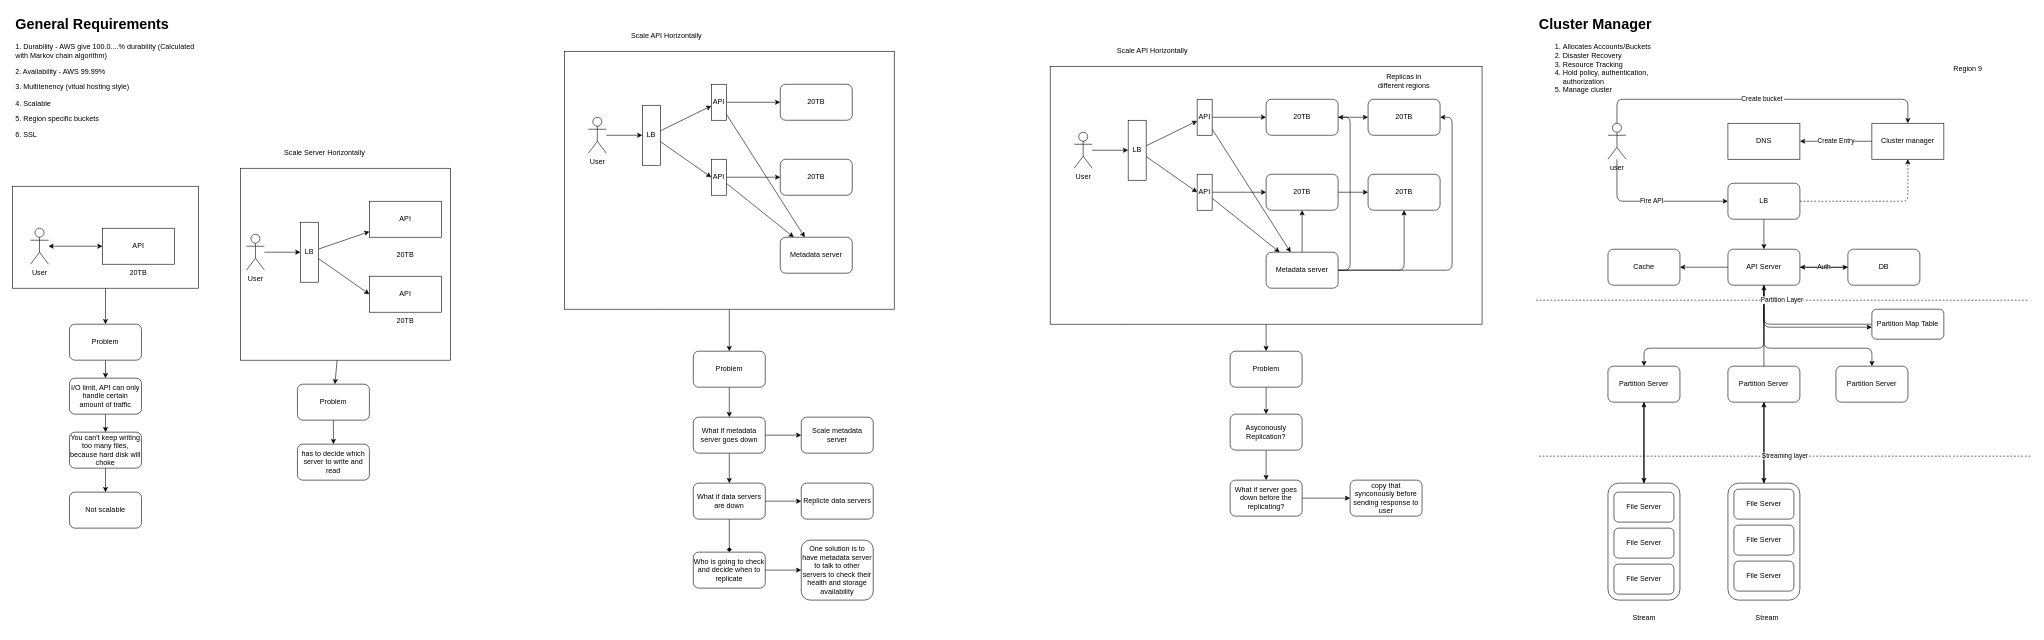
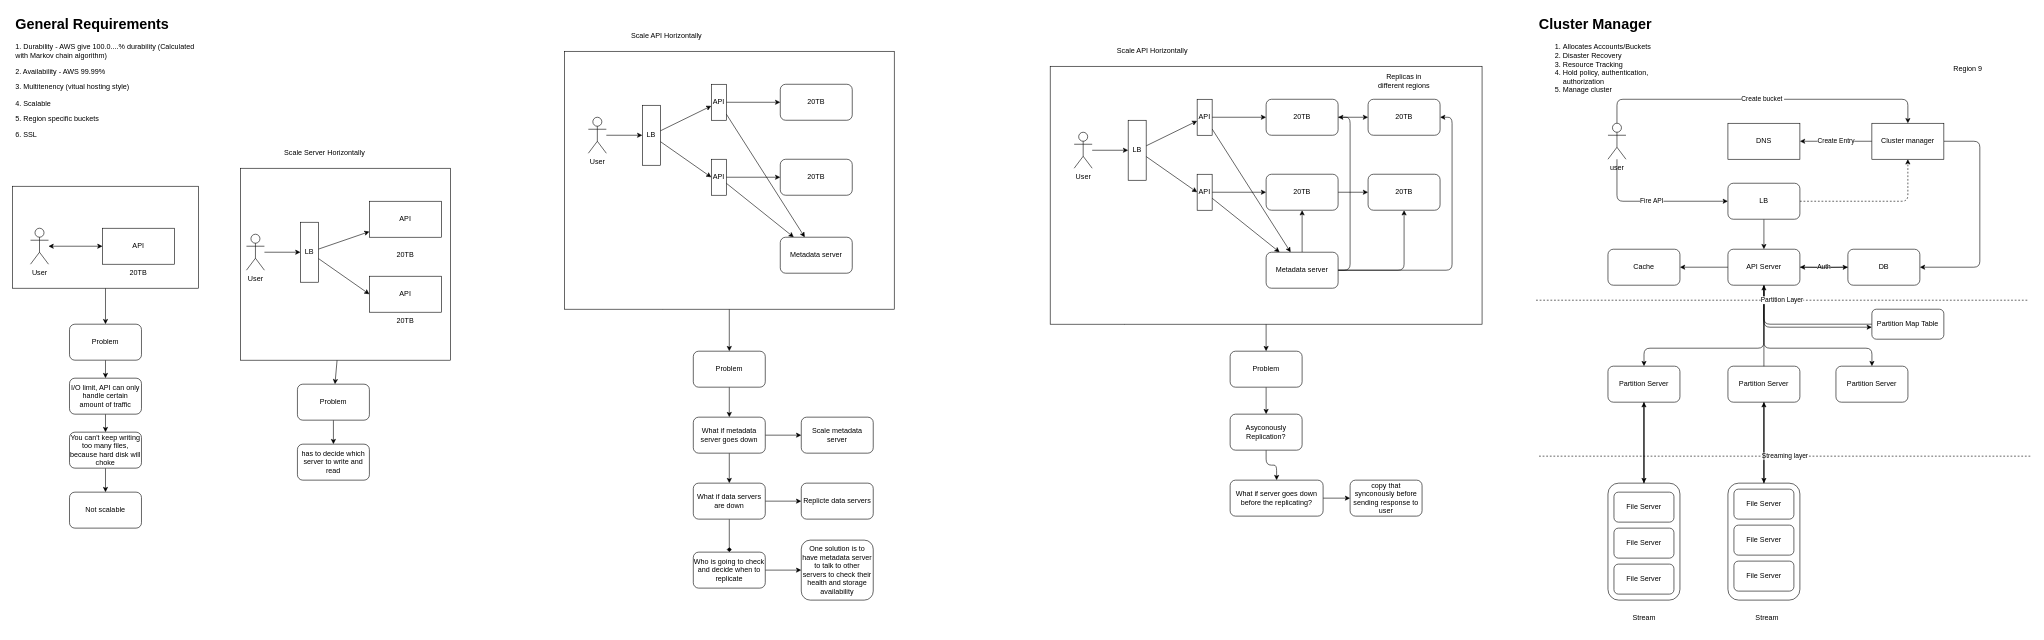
+ <mxCell id="101" style="edgeStyle=orthogonalEdgeStyle;html=1;" edge="1" parent="1" source="102" target="117"><mxGeometry relative="1" as="geometry"><Array as="points"><mxPoint x="3299.91" y="235" /><mxPoint x="3299.91" y="445" /></Array></mxGeometry></mxCell>
- <mxCell id="94" value="What if server goes down before the replicating?" style="whiteSpace=wrap;html=1;rounded=1;" vertex="1" parent="1"><mxGeometry x="2050" y="800" width="120" height="60" as="geometry" /></mxCell>
+ <mxCell id="94" value="What if server goes down before the replicating?" style="whiteSpace=wrap;html=1;rounded=1;" vertex="1" parent="1"><mxGeometry x="2050" y="800" width="155" height="60" as="geometry" /></mxCell>
